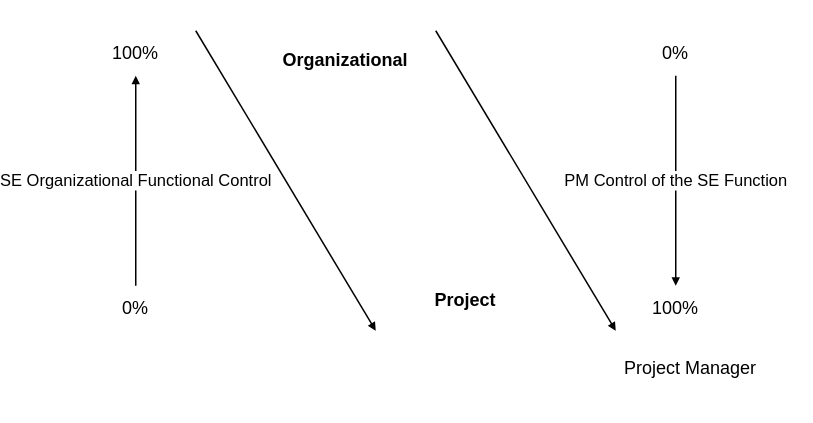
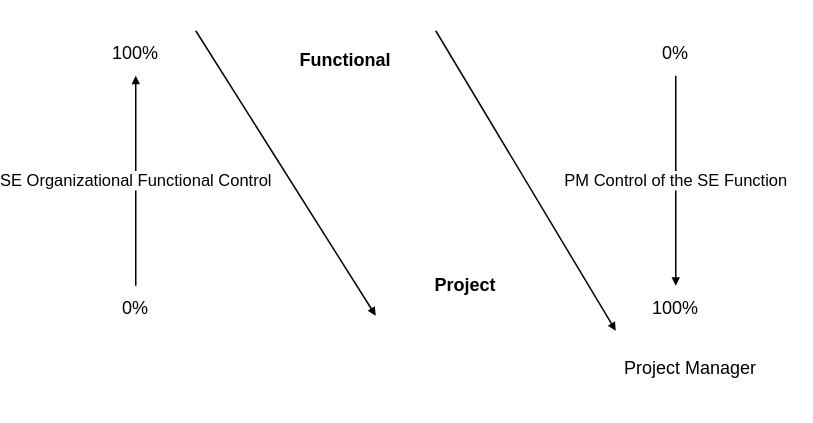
- <mxCell id="2" value="Organizational" style="rounded=0;whiteSpace=wrap;html=1;strokeColor=none;fillColor=none;fontStyle=1" vertex="1" parent="1"><mxGeometry x="140" y="20" width="120" height="40" as="geometry" /></mxCell>
+ <mxCell id="2" value="Functional" style="rounded=0;whiteSpace=wrap;html=1;strokeColor=none;fillColor=none;fontStyle=1" vertex="1" parent="1"><mxGeometry x="140" y="20" width="120" height="40" as="geometry" /></mxCell>
- <mxCell id="3" value="Project" style="rounded=0;whiteSpace=wrap;html=1;strokeColor=none;fillColor=none;fontStyle=1" vertex="1" parent="1"><mxGeometry x="220" y="180" width="120" height="40" as="geometry" /></mxCell>
+ <mxCell id="3" value="Project" style="rounded=0;whiteSpace=wrap;html=1;strokeColor=none;fillColor=none;fontStyle=1" vertex="1" parent="1"><mxGeometry x="220" y="170" width="120" height="40" as="geometry" /></mxCell>
